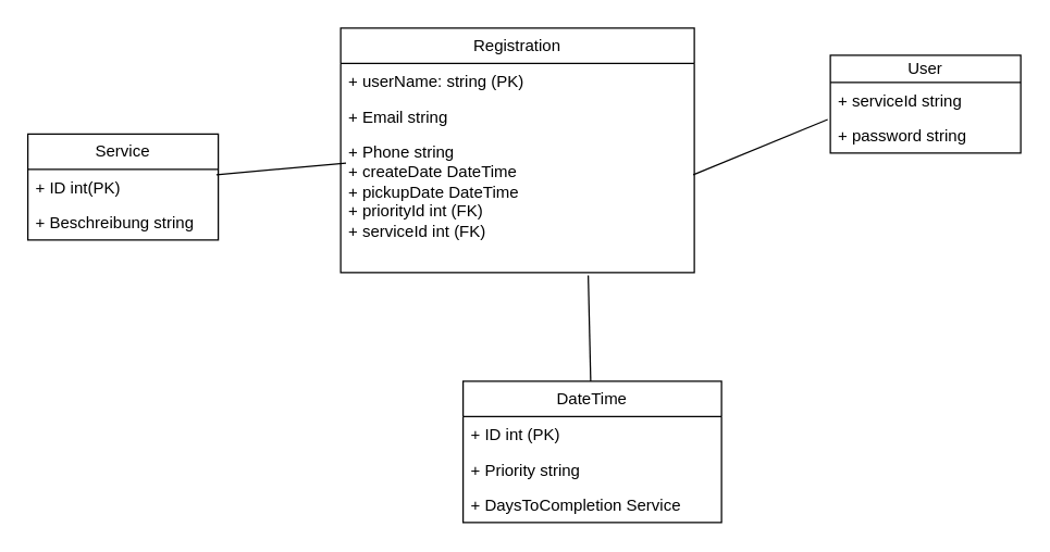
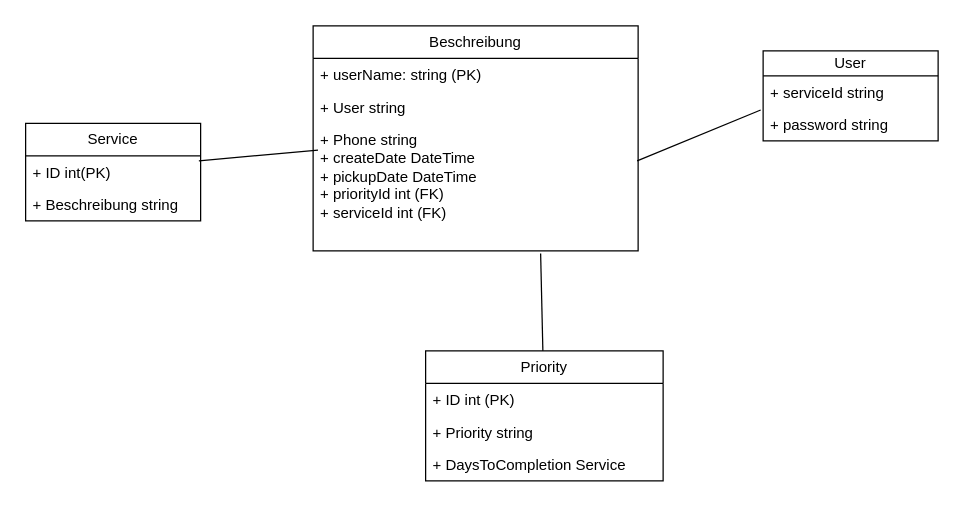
- <mxCell id="2" value="Registration" style="swimlane;fontStyle=0;childLayout=stackLayout;horizontal=1;startSize=26;fillColor=none;horizontalStack=0;resizeParent=1;resizeParentMax=0;resizeLast=0;collapsible=1;marginBottom=0;whiteSpace=wrap;html=1;" parent="1" vertex="1"><mxGeometry x="250" y="20" width="260" height="180" as="geometry" /></mxCell>
+ <mxCell id="2" value="Beschreibung" style="swimlane;fontStyle=0;childLayout=stackLayout;horizontal=1;startSize=26;fillColor=none;horizontalStack=0;resizeParent=1;resizeParentMax=0;resizeLast=0;collapsible=1;marginBottom=0;whiteSpace=wrap;html=1;" parent="1" vertex="1"><mxGeometry x="250" y="20" width="260" height="180" as="geometry" /></mxCell>
- <mxCell id="4" value="+ Email string" style="text;strokeColor=none;fillColor=none;align=left;verticalAlign=top;spacingLeft=4;spacingRight=4;overflow=hidden;rotatable=0;points=[[0,0.5],[1,0.5]];portConstraint=eastwest;whiteSpace=wrap;html=1;" parent="2" vertex="1"><mxGeometry y="52" width="260" height="26" as="geometry" /></mxCell>
+ <mxCell id="4" value="+ User string" style="text;strokeColor=none;fillColor=none;align=left;verticalAlign=top;spacingLeft=4;spacingRight=4;overflow=hidden;rotatable=0;points=[[0,0.5],[1,0.5]];portConstraint=eastwest;whiteSpace=wrap;html=1;" parent="2" vertex="1"><mxGeometry y="52" width="260" height="26" as="geometry" /></mxCell>
- <mxCell id="9" value="DateTime" style="swimlane;fontStyle=0;childLayout=stackLayout;horizontal=1;startSize=26;fillColor=none;horizontalStack=0;resizeParent=1;resizeParentMax=0;resizeLast=0;collapsible=1;marginBottom=0;whiteSpace=wrap;html=1;" parent="1" vertex="1"><mxGeometry x="340" y="280" width="190" height="104" as="geometry" /></mxCell>
+ <mxCell id="9" value="Priority" style="swimlane;fontStyle=0;childLayout=stackLayout;horizontal=1;startSize=26;fillColor=none;horizontalStack=0;resizeParent=1;resizeParentMax=0;resizeLast=0;collapsible=1;marginBottom=0;whiteSpace=wrap;html=1;" parent="1" vertex="1"><mxGeometry x="340" y="280" width="190" height="104" as="geometry" /></mxCell>
